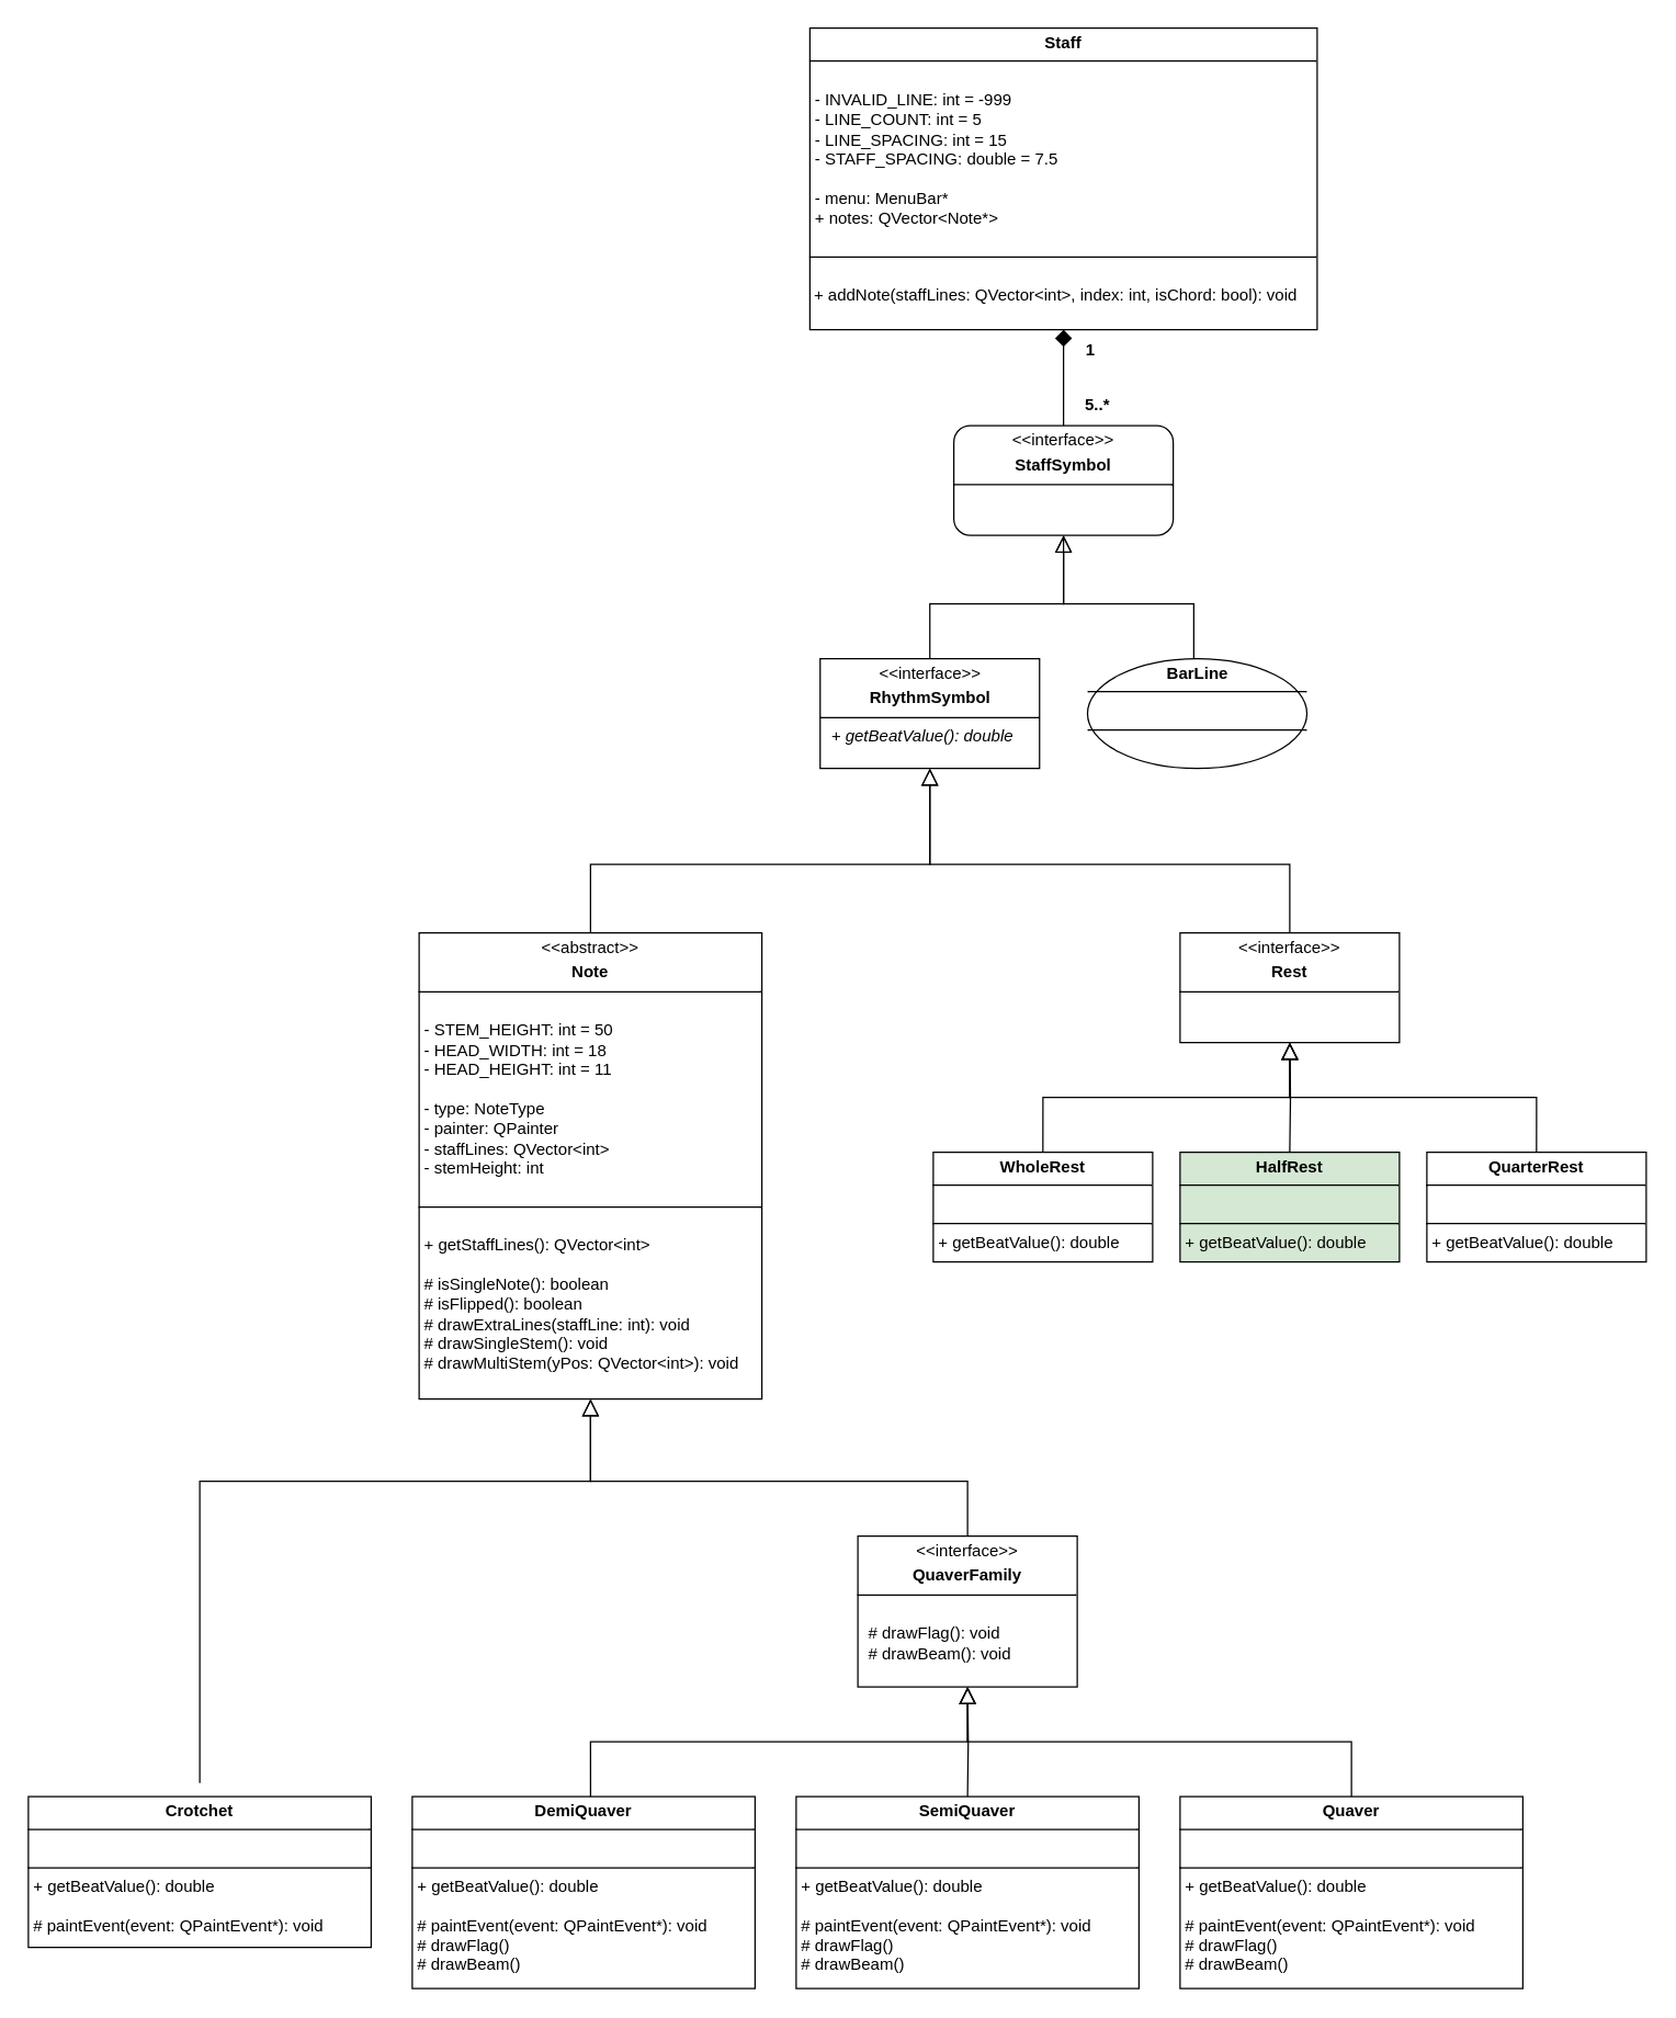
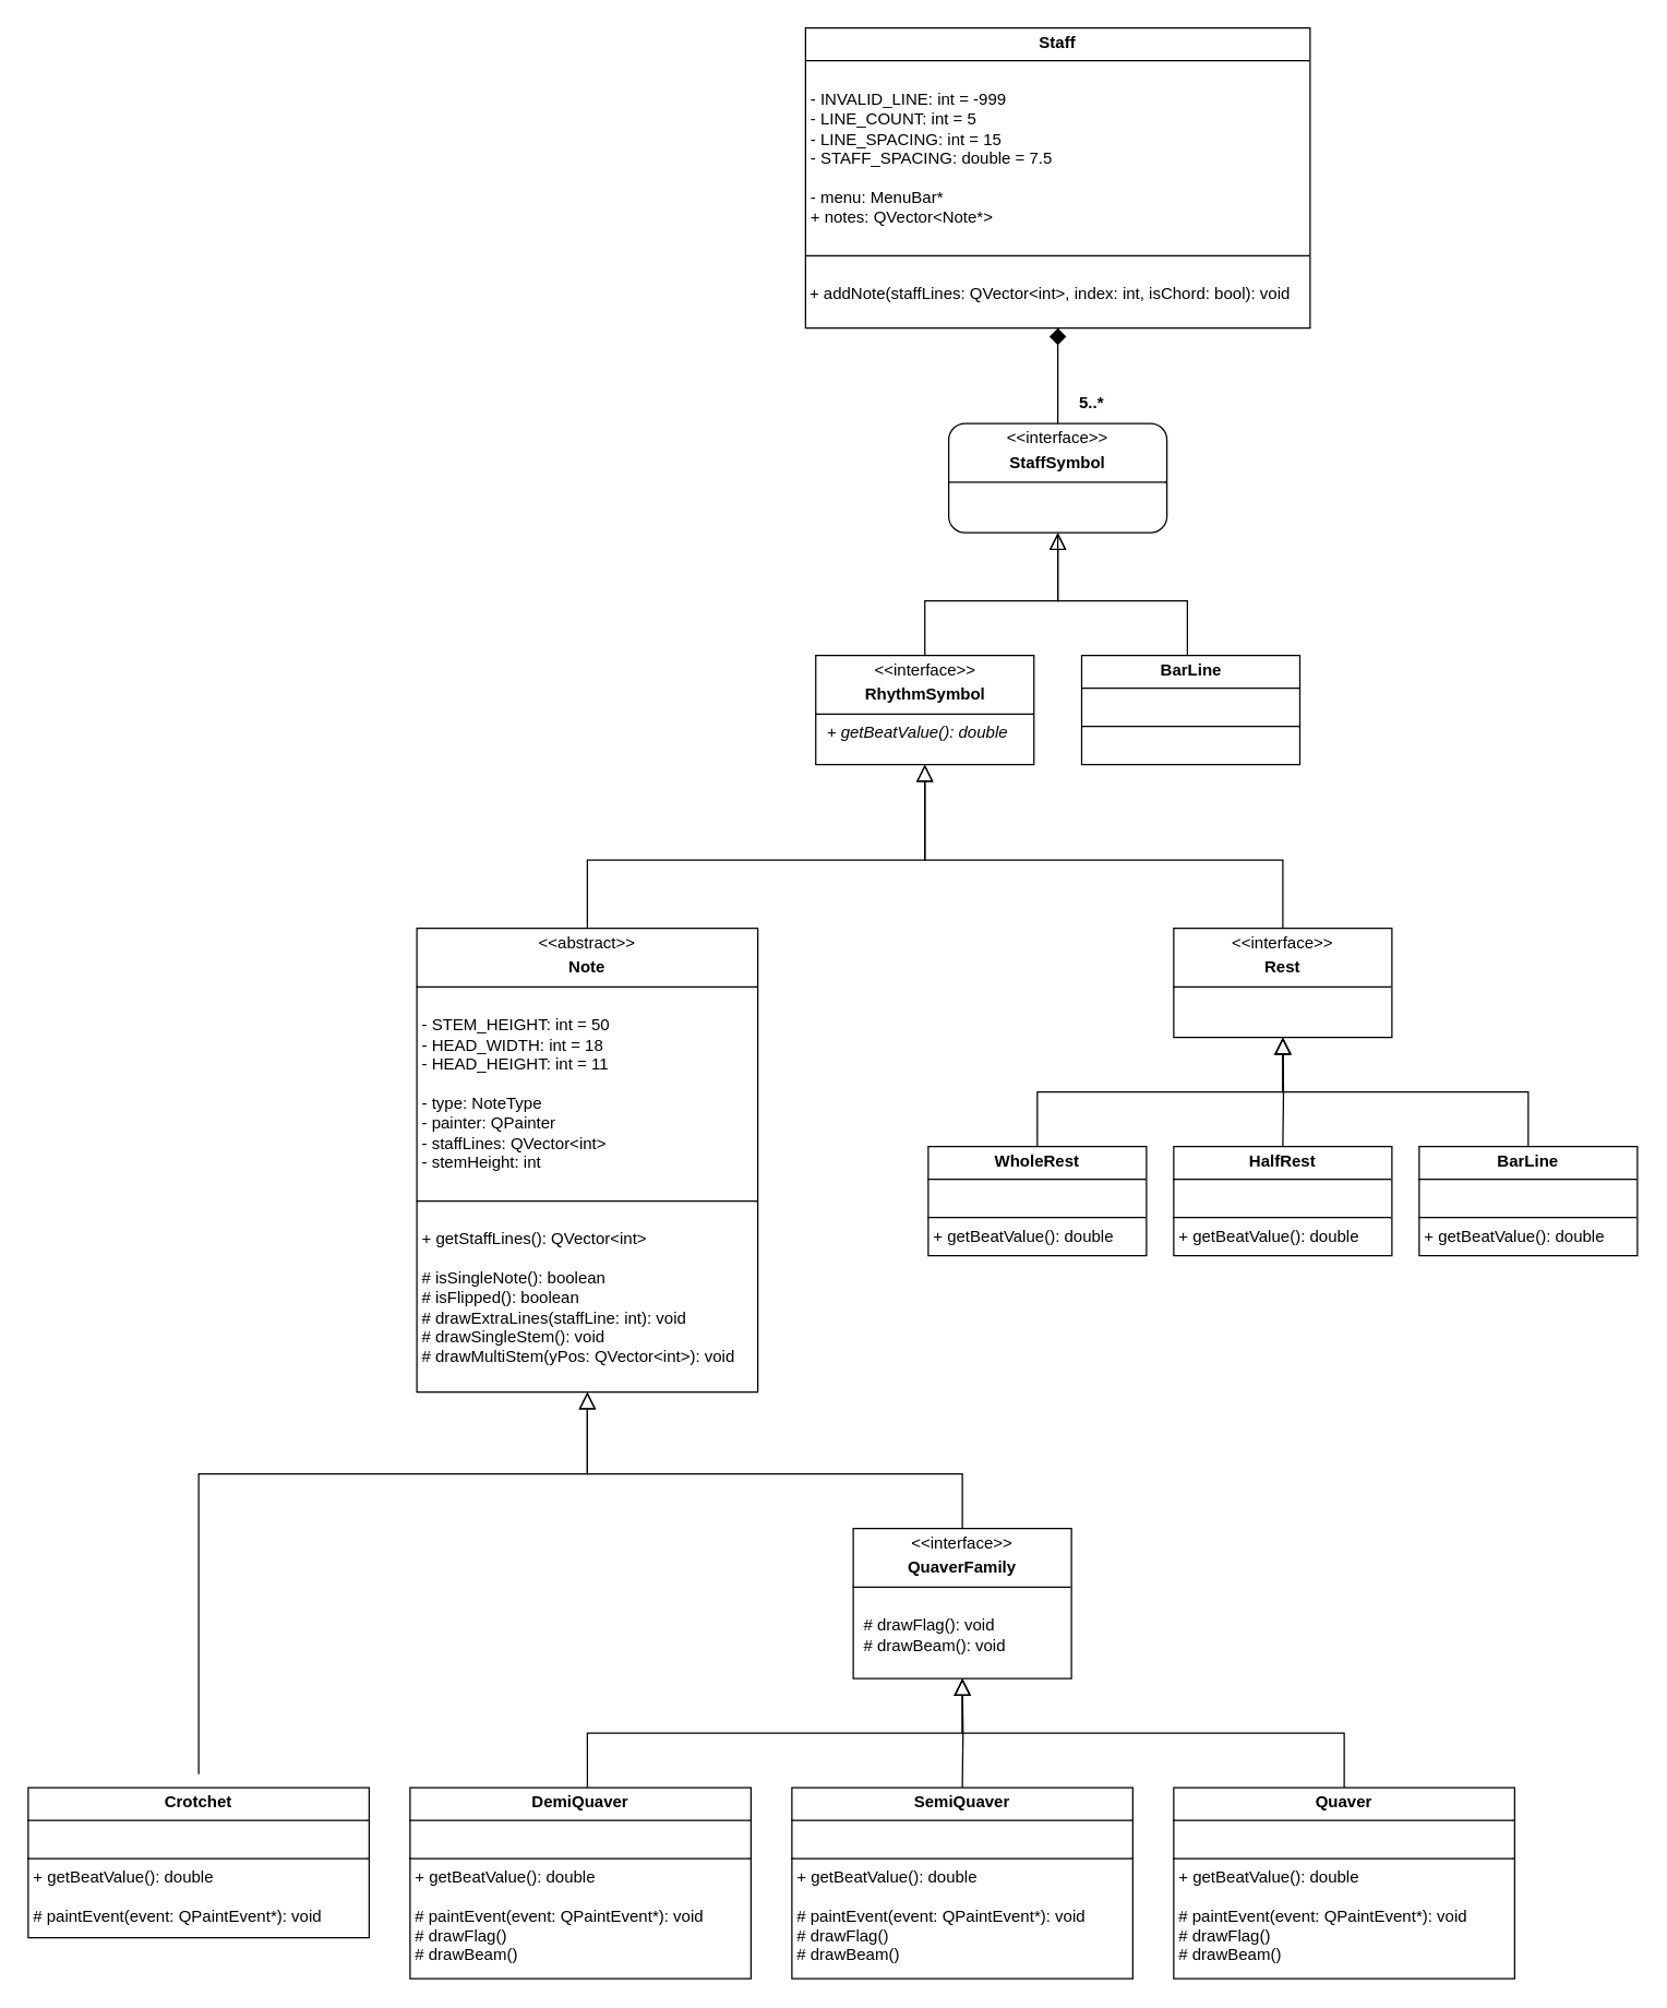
- <mxCell id="20" value="&lt;b&gt;1&lt;/b&gt;" style="text;html=1;align=center;verticalAlign=middle;whiteSpace=wrap;rounded=0;" parent="1" vertex="1"><mxGeometry x="785" y="240" width="20" height="30" as="geometry" /></mxCell>
- <mxCell id="23" value="&lt;p style=&quot;margin:0px;margin-top:4px;text-align:center;&quot;&gt;&lt;b&gt;BarLine&lt;/b&gt;&lt;/p&gt;&lt;hr size=&quot;1&quot; style=&quot;border-style:solid;&quot;&gt;&lt;p style=&quot;margin:0px;margin-left:4px;&quot;&gt;&lt;br&gt;&lt;/p&gt;&lt;hr size=&quot;1&quot; style=&quot;border-style:solid;&quot;&gt;&lt;p style=&quot;margin:0px;margin-left:4px;&quot;&gt;&lt;br&gt;&lt;/p&gt;" style="ellipse;verticalAlign=top;align=left;overflow=fill;html=1;whiteSpace=wrap;" parent="1" vertex="1"><mxGeometry x="792.5" y="480" width="160" height="80" as="geometry" /></mxCell>
+ <mxCell id="23" value="&lt;p style=&quot;margin:0px;margin-top:4px;text-align:center;&quot;&gt;&lt;b&gt;BarLine&lt;/b&gt;&lt;/p&gt;&lt;hr size=&quot;1&quot; style=&quot;border-style:solid;&quot;&gt;&lt;p style=&quot;margin:0px;margin-left:4px;&quot;&gt;&lt;br&gt;&lt;/p&gt;&lt;hr size=&quot;1&quot; style=&quot;border-style:solid;&quot;&gt;&lt;p style=&quot;margin:0px;margin-left:4px;&quot;&gt;&lt;br&gt;&lt;/p&gt;" style="verticalAlign=top;align=left;overflow=fill;html=1;whiteSpace=wrap;" parent="1" vertex="1"><mxGeometry x="792.5" y="480" width="160" height="80" as="geometry" /></mxCell>
- <mxCell id="24" value="&lt;p style=&quot;margin:0px;margin-top:4px;text-align:center;&quot;&gt;&lt;b&gt;QuarterRest&lt;/b&gt;&lt;/p&gt;&lt;hr size=&quot;1&quot; style=&quot;border-style:solid;&quot;&gt;&lt;p style=&quot;margin:0px;margin-left:4px;&quot;&gt;&lt;br&gt;&lt;/p&gt;&lt;hr size=&quot;1&quot; style=&quot;border-style:solid;&quot;&gt;&lt;p style=&quot;margin:0px;margin-left:4px;&quot;&gt;+ getBeatValue(): double&lt;/p&gt;" style="verticalAlign=top;align=left;overflow=fill;html=1;whiteSpace=wrap;" parent="1" vertex="1"><mxGeometry x="1040" y="840" width="160" height="80" as="geometry" /></mxCell>
+ <mxCell id="24" value="&lt;p style=&quot;margin:0px;margin-top:4px;text-align:center;&quot;&gt;&lt;b&gt;BarLine&lt;/b&gt;&lt;/p&gt;&lt;hr size=&quot;1&quot; style=&quot;border-style:solid;&quot;&gt;&lt;p style=&quot;margin:0px;margin-left:4px;&quot;&gt;&lt;br&gt;&lt;/p&gt;&lt;hr size=&quot;1&quot; style=&quot;border-style:solid;&quot;&gt;&lt;p style=&quot;margin:0px;margin-left:4px;&quot;&gt;+ getBeatValue(): double&lt;/p&gt;" style="verticalAlign=top;align=left;overflow=fill;html=1;whiteSpace=wrap;" parent="1" vertex="1"><mxGeometry x="1040" y="840" width="160" height="80" as="geometry" /></mxCell>
- <mxCell id="25" value="&lt;p style=&quot;margin:0px;margin-top:4px;text-align:center;&quot;&gt;&lt;b&gt;HalfRest&lt;/b&gt;&lt;/p&gt;&lt;hr size=&quot;1&quot; style=&quot;border-style:solid;&quot;&gt;&lt;p style=&quot;margin:0px;margin-left:4px;&quot;&gt;&lt;br&gt;&lt;/p&gt;&lt;hr size=&quot;1&quot; style=&quot;border-style:solid;&quot;&gt;&lt;p style=&quot;margin:0px;margin-left:4px;&quot;&gt;+ getBeatValue(): double&lt;/p&gt;" style="verticalAlign=top;align=left;overflow=fill;html=1;whiteSpace=wrap;fillColor=#d5e8d4;" parent="1" vertex="1"><mxGeometry x="860" y="840" width="160" height="80" as="geometry" /></mxCell>
+ <mxCell id="25" value="&lt;p style=&quot;margin:0px;margin-top:4px;text-align:center;&quot;&gt;&lt;b&gt;HalfRest&lt;/b&gt;&lt;/p&gt;&lt;hr size=&quot;1&quot; style=&quot;border-style:solid;&quot;&gt;&lt;p style=&quot;margin:0px;margin-left:4px;&quot;&gt;&lt;br&gt;&lt;/p&gt;&lt;hr size=&quot;1&quot; style=&quot;border-style:solid;&quot;&gt;&lt;p style=&quot;margin:0px;margin-left:4px;&quot;&gt;+ getBeatValue(): double&lt;/p&gt;" style="verticalAlign=top;align=left;overflow=fill;html=1;whiteSpace=wrap;" parent="1" vertex="1"><mxGeometry x="860" y="840" width="160" height="80" as="geometry" /></mxCell>
